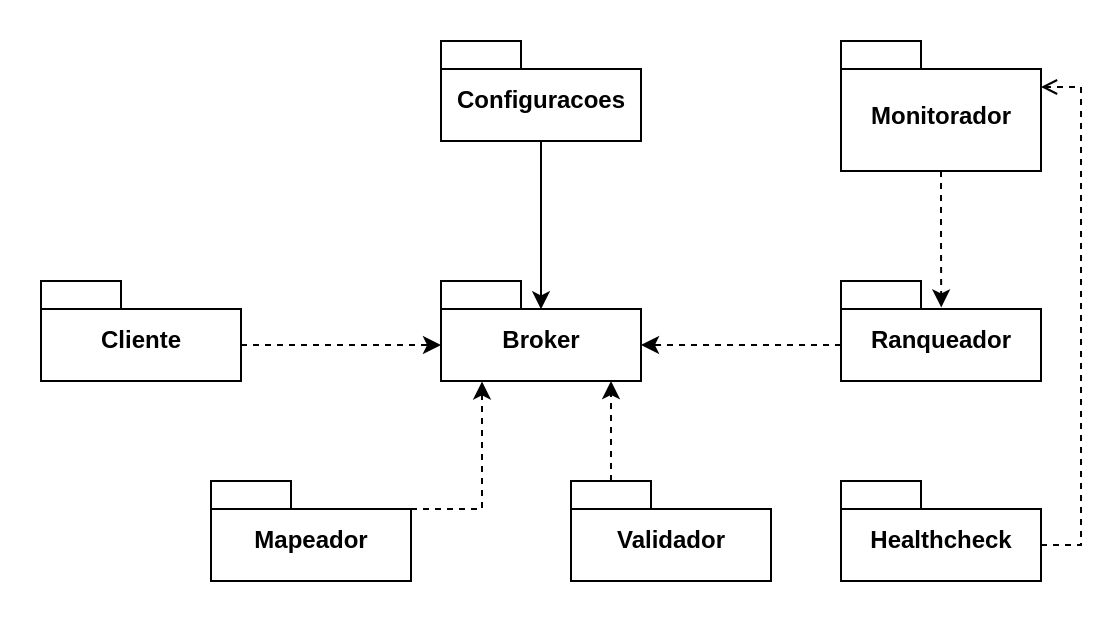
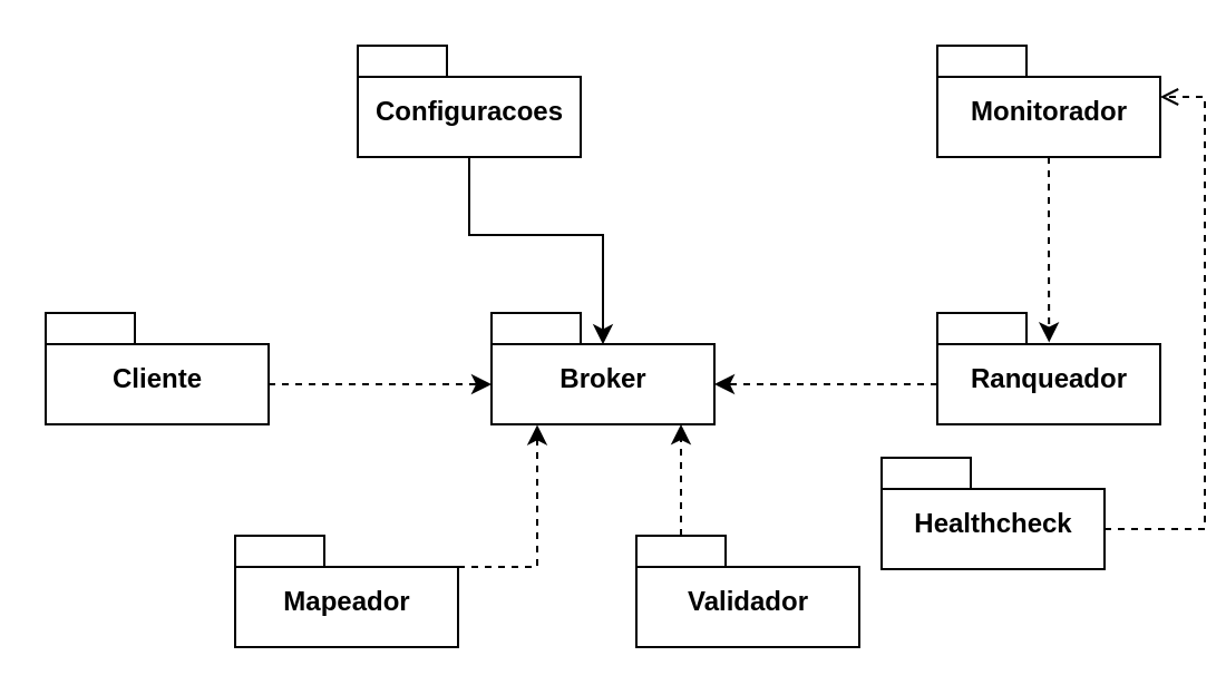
- <mxCell id="9" value="Configuracoes" style="shape=folder;fontStyle=1;spacingTop=10;tabWidth=40;tabHeight=14;tabPosition=left;html=1;" parent="1" vertex="1"><mxGeometry x="220" y="20" width="100" height="50" as="geometry" /></mxCell>
+ <mxCell id="9" value="Configuracoes" style="shape=folder;fontStyle=1;spacingTop=10;tabWidth=40;tabHeight=14;tabPosition=left;html=1;" parent="1" vertex="1"><mxGeometry x="160" y="20" width="100" height="50" as="geometry" /></mxCell>
- <mxCell id="5" value="Monitorador" style="shape=folder;fontStyle=1;spacingTop=10;tabWidth=40;tabHeight=14;tabPosition=left;html=1;" parent="1" vertex="1"><mxGeometry x="420" y="20" width="100" height="65" as="geometry" /></mxCell>
+ <mxCell id="5" value="Monitorador" style="shape=folder;fontStyle=1;spacingTop=10;tabWidth=40;tabHeight=14;tabPosition=left;html=1;" parent="1" vertex="1"><mxGeometry x="420" y="20" width="100" height="50" as="geometry" /></mxCell>
- <mxCell id="7" value="Healthcheck" style="shape=folder;fontStyle=1;spacingTop=10;tabWidth=40;tabHeight=14;tabPosition=left;html=1;" parent="1" vertex="1"><mxGeometry x="420" y="240" width="100" height="50" as="geometry" /></mxCell>
+ <mxCell id="7" value="Healthcheck" style="shape=folder;fontStyle=1;spacingTop=10;tabWidth=40;tabHeight=14;tabPosition=left;html=1;" parent="1" vertex="1"><mxGeometry x="395" y="205" width="100" height="50" as="geometry" /></mxCell>
